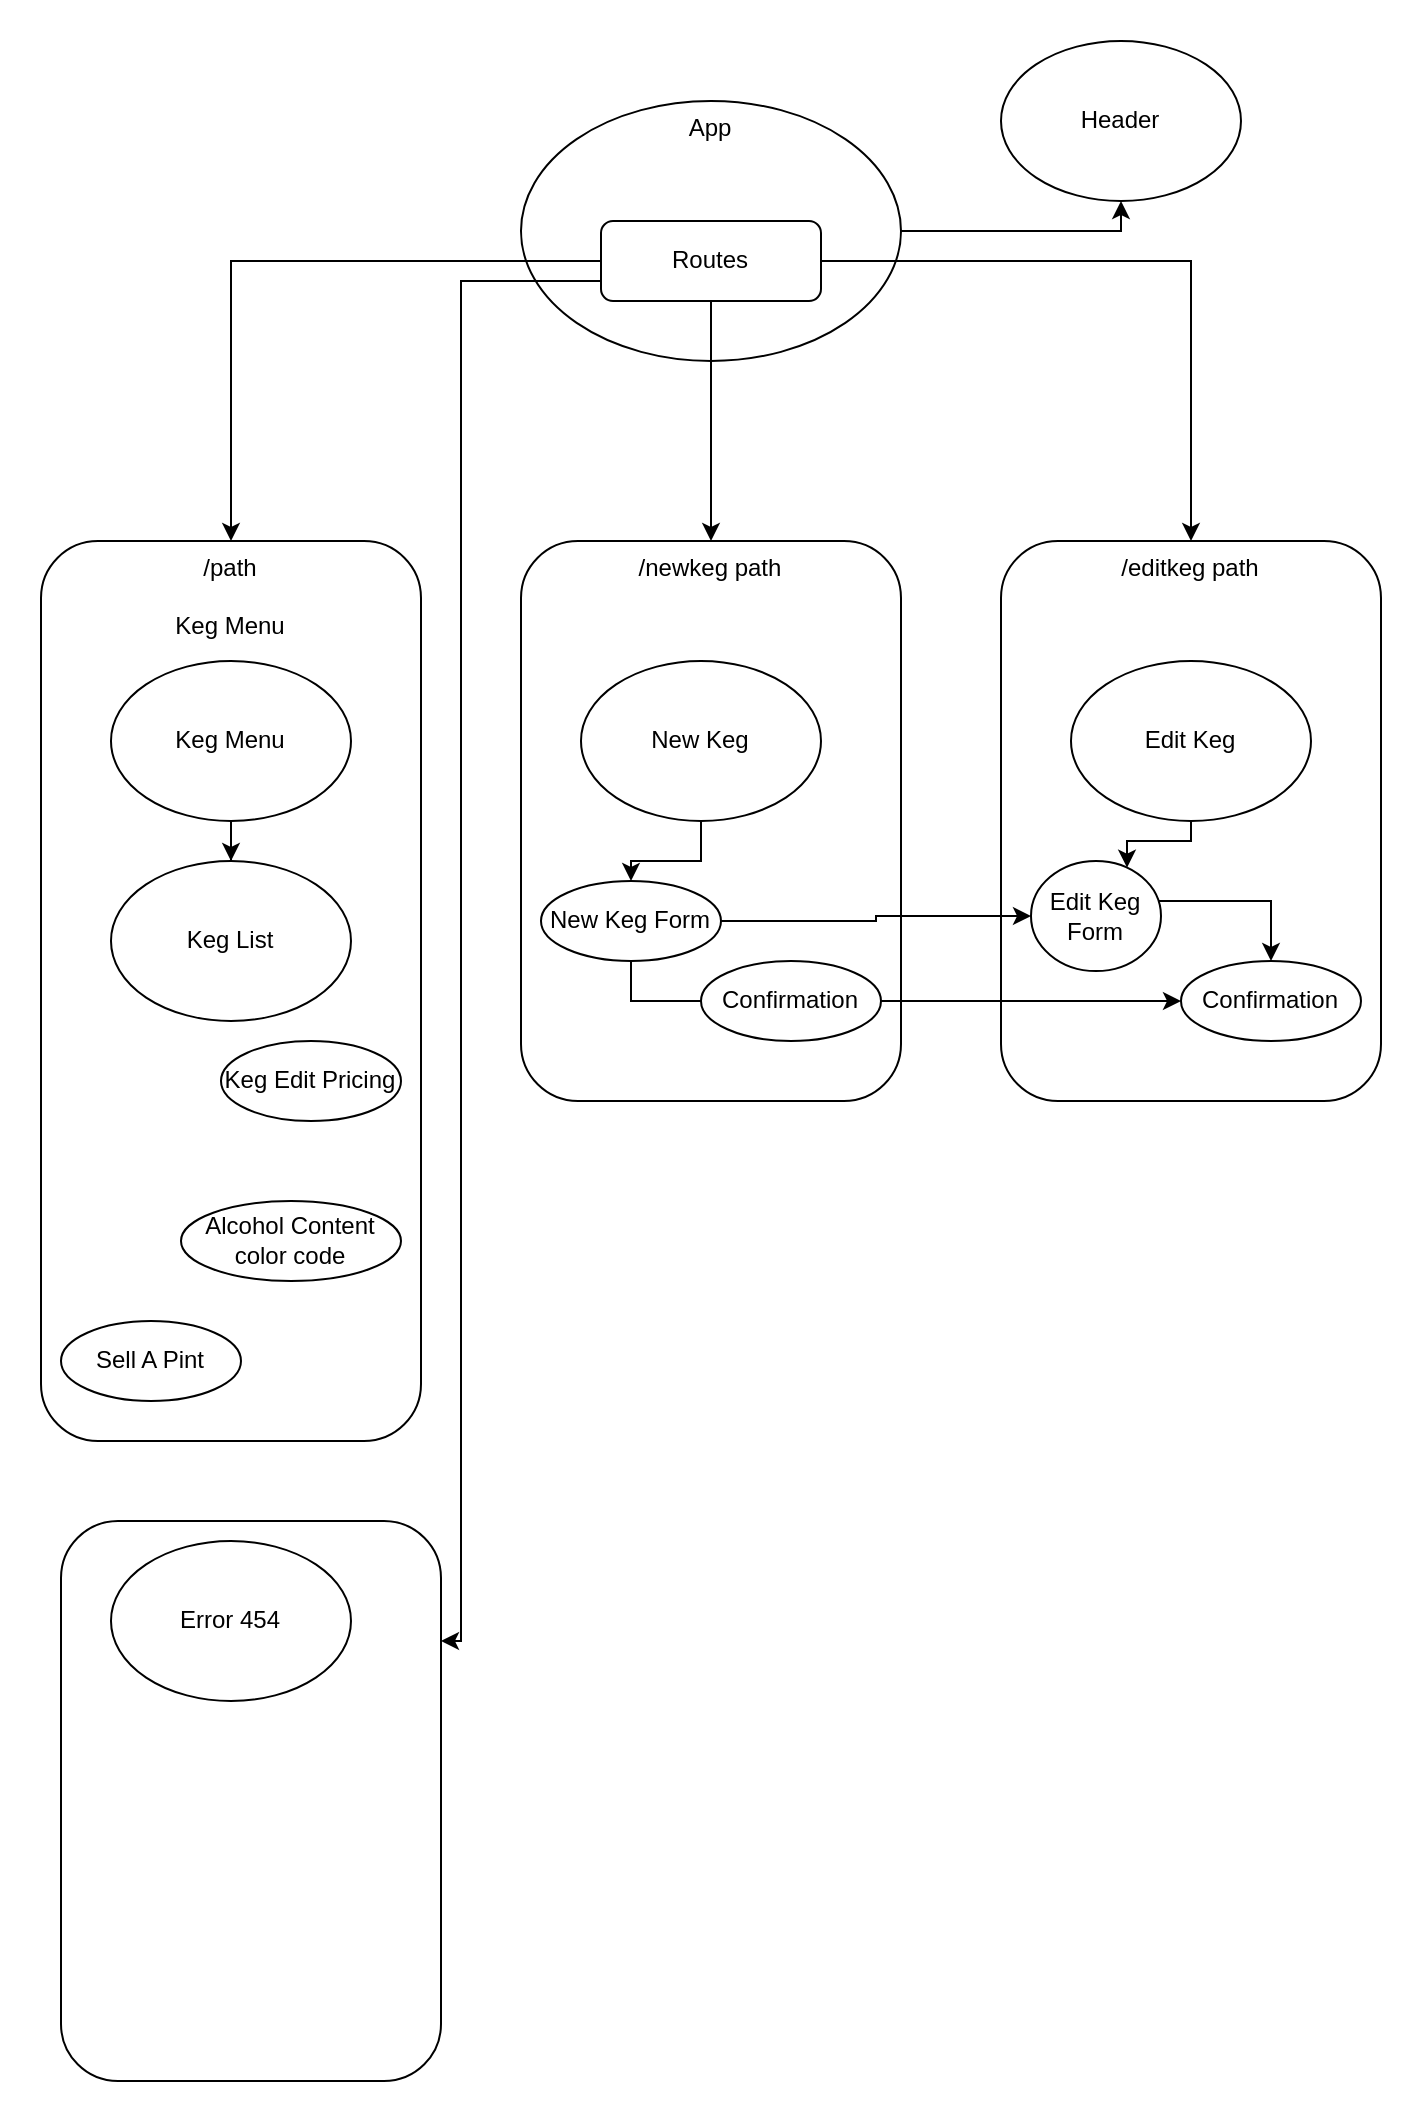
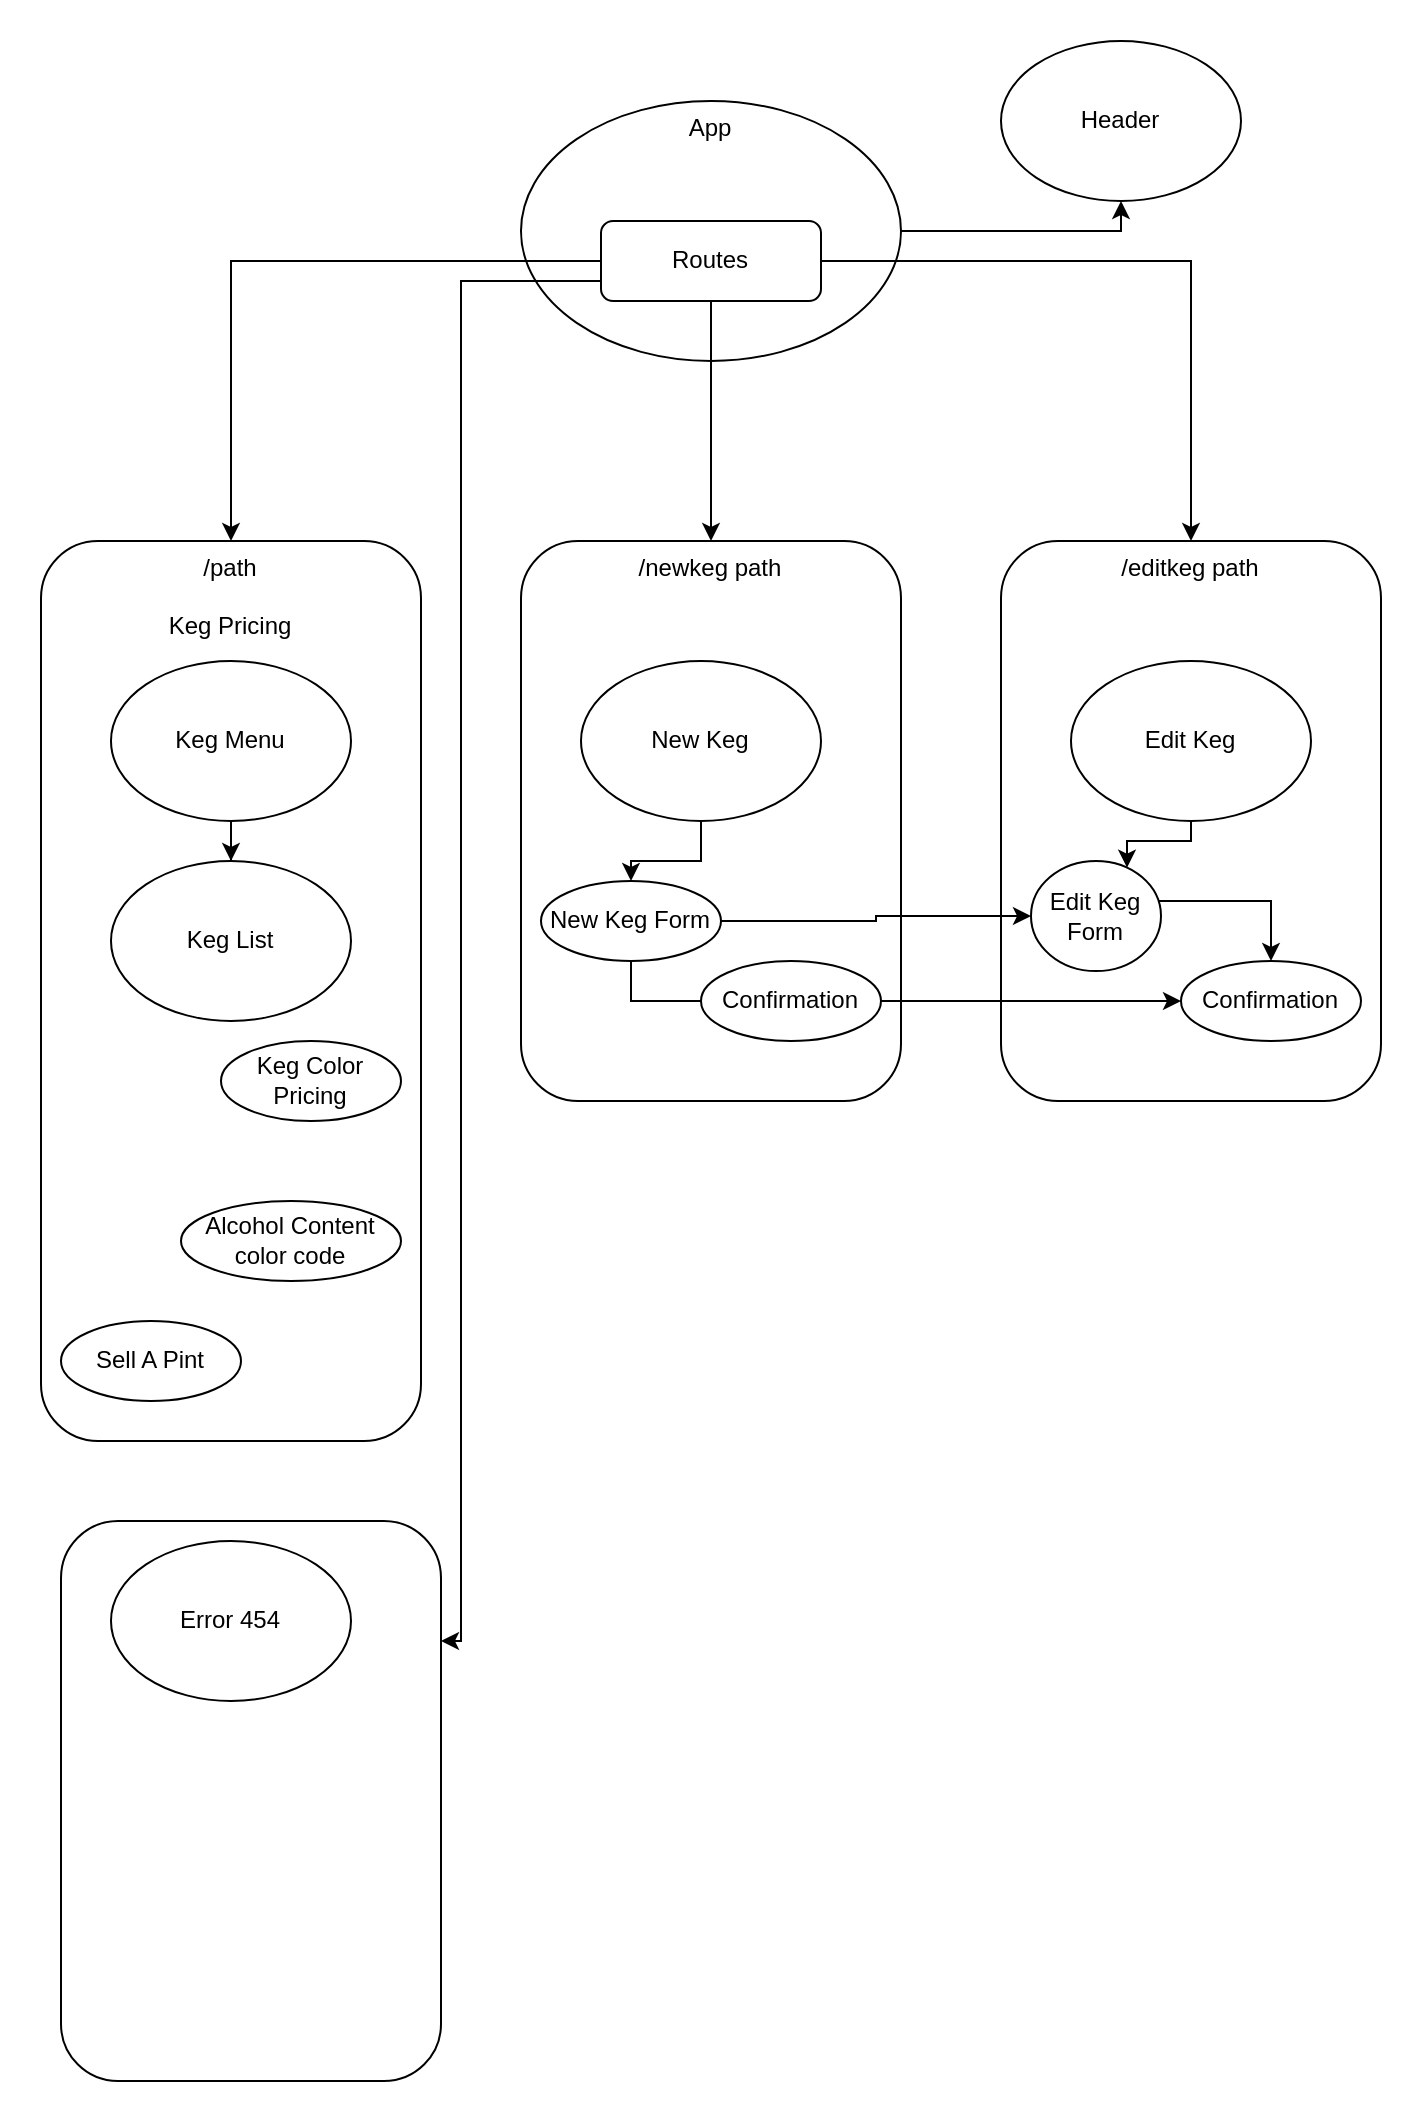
- <mxCell id="10" value="/path&lt;br&gt;&lt;br&gt;Keg Menu" style="rounded=1;whiteSpace=wrap;html=1;verticalAlign=top;" vertex="1" parent="1"><mxGeometry x="20" y="270" width="190" height="450" as="geometry" /></mxCell>
+ <mxCell id="10" value="/path&lt;br&gt;&lt;br&gt;Keg Pricing" style="rounded=1;whiteSpace=wrap;html=1;verticalAlign=top;" vertex="1" parent="1"><mxGeometry x="20" y="270" width="190" height="450" as="geometry" /></mxCell>
- <mxCell id="31" value="Keg Edit Pricing" style="ellipse;whiteSpace=wrap;html=1;" vertex="1" parent="1"><mxGeometry x="110" y="520" width="90" height="40" as="geometry" /></mxCell>
+ <mxCell id="31" value="Keg Color Pricing" style="ellipse;whiteSpace=wrap;html=1;" vertex="1" parent="1"><mxGeometry x="110" y="520" width="90" height="40" as="geometry" /></mxCell>
